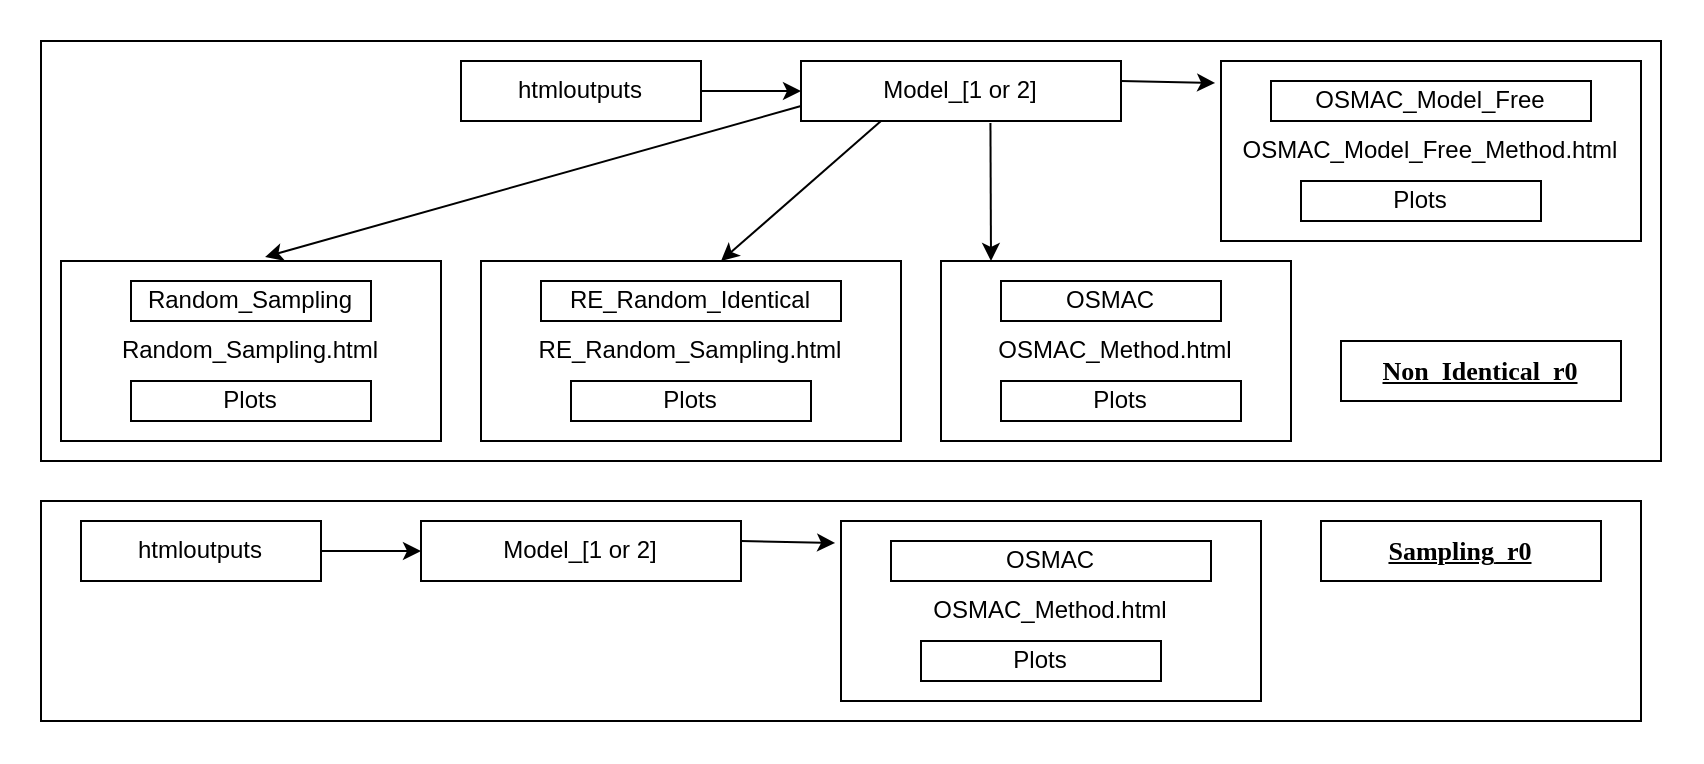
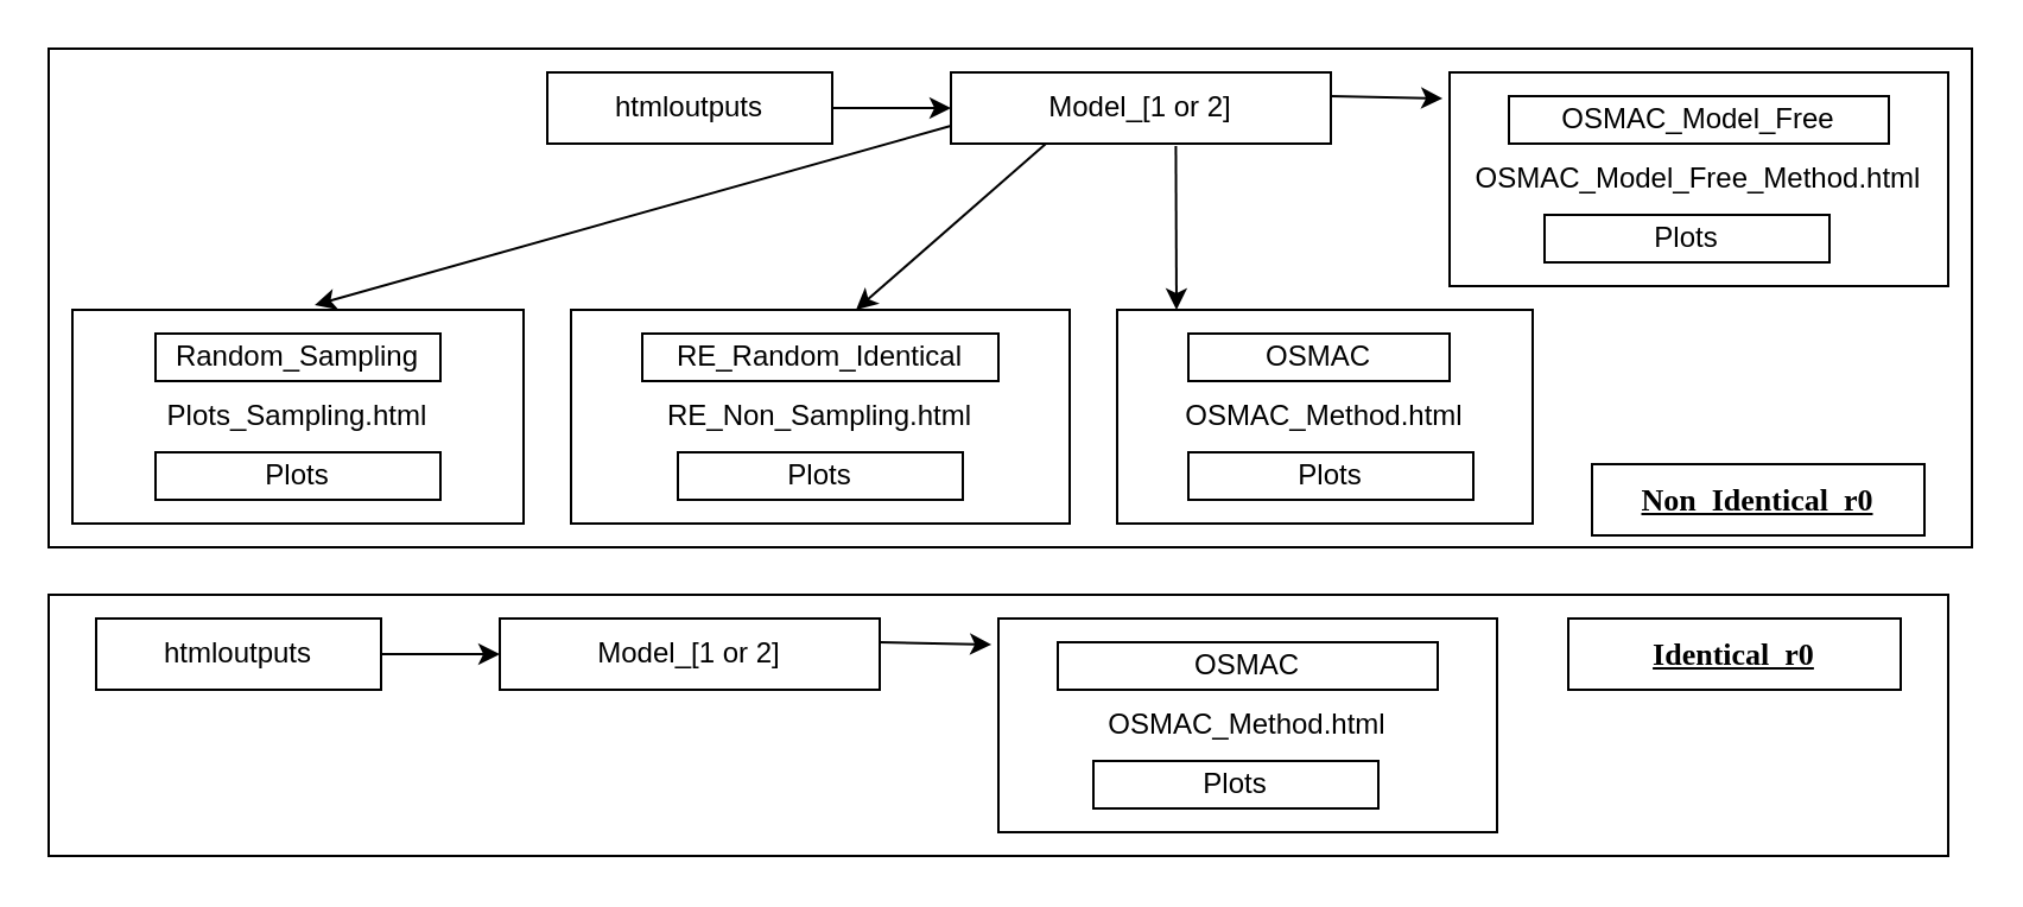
- <mxCell id="6" value="Random_Sampling.html&lt;br&gt;" style="rounded=0;whiteSpace=wrap;html=1;" parent="1" vertex="1"><mxGeometry x="30" y="130" width="190" height="90" as="geometry" /></mxCell>
+ <mxCell id="6" value="Plots_Sampling.html&lt;br&gt;" style="rounded=0;whiteSpace=wrap;html=1;" parent="1" vertex="1"><mxGeometry x="30" y="130" width="190" height="90" as="geometry" /></mxCell>
- <mxCell id="5" value="&lt;span style=&quot;white-space: normal&quot;&gt;RE_Random_Sampling.html&lt;/span&gt;" style="rounded=0;whiteSpace=wrap;html=1;" parent="1" vertex="1"><mxGeometry x="240" y="130" width="210" height="90" as="geometry" /></mxCell>
+ <mxCell id="5" value="&lt;span style=&quot;white-space: normal&quot;&gt;RE_Non_Sampling.html&lt;/span&gt;" style="rounded=0;whiteSpace=wrap;html=1;" parent="1" vertex="1"><mxGeometry x="240" y="130" width="210" height="90" as="geometry" /></mxCell>
- <mxCell id="23" value="&lt;font color=&quot;#000000&quot;&gt;&lt;b&gt;&lt;u&gt;Non_Identical_r0&lt;/u&gt;&lt;/b&gt;&lt;/font&gt;" style="rounded=0;whiteSpace=wrap;html=1;fontFamily=Verdana;fontSize=13;fontColor=#CC00CC;" parent="1" vertex="1"><mxGeometry x="670" y="170" width="140" height="30" as="geometry" /></mxCell>
+ <mxCell id="23" value="&lt;font color=&quot;#000000&quot;&gt;&lt;b&gt;&lt;u&gt;Non_Identical_r0&lt;/u&gt;&lt;/b&gt;&lt;/font&gt;" style="rounded=0;whiteSpace=wrap;html=1;fontFamily=Verdana;fontSize=13;fontColor=#CC00CC;" parent="1" vertex="1"><mxGeometry x="670" y="195" width="140" height="30" as="geometry" /></mxCell>
- <mxCell id="31" value="&lt;font color=&quot;#000000&quot;&gt;&lt;b&gt;&lt;u&gt;Sampling_r0&lt;/u&gt;&lt;/b&gt;&lt;/font&gt;" style="rounded=0;whiteSpace=wrap;html=1;fontFamily=Verdana;fontSize=13;fontColor=#CC00CC;" parent="1" vertex="1"><mxGeometry x="660" y="260" width="140" height="30" as="geometry" /></mxCell>
+ <mxCell id="31" value="&lt;font color=&quot;#000000&quot;&gt;&lt;b&gt;&lt;u&gt;Identical_r0&lt;/u&gt;&lt;/b&gt;&lt;/font&gt;" style="rounded=0;whiteSpace=wrap;html=1;fontFamily=Verdana;fontSize=13;fontColor=#CC00CC;" parent="1" vertex="1"><mxGeometry x="660" y="260" width="140" height="30" as="geometry" /></mxCell>
